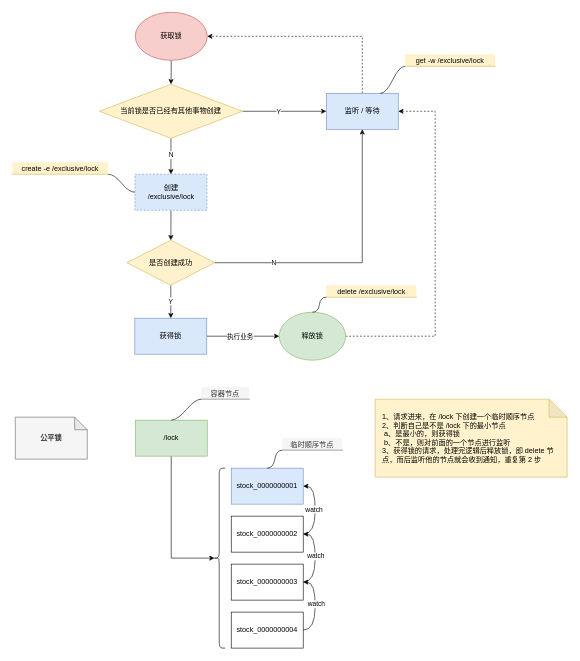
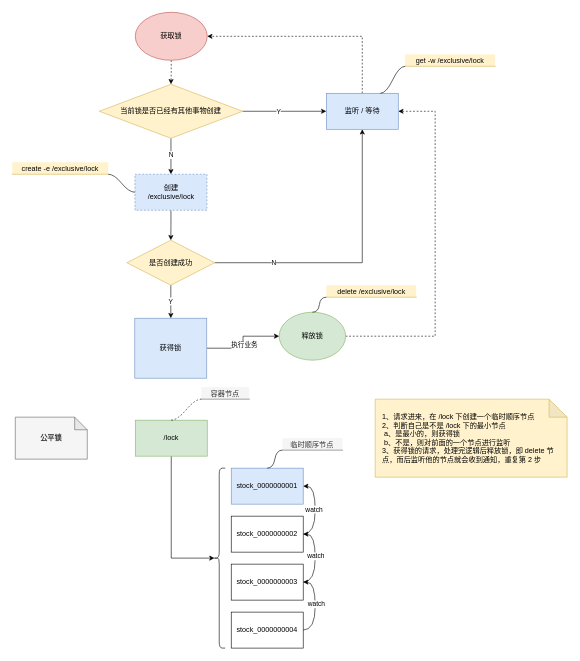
- <mxCell id="2" style="edgeStyle=orthogonalEdgeStyle;rounded=0;orthogonalLoop=1;jettySize=auto;html=1;exitX=0.5;exitY=1;exitDx=0;exitDy=0;" edge="1" parent="1" source="3" target="8"><mxGeometry relative="1" as="geometry" /></mxCell>
+ <mxCell id="2" style="edgeStyle=orthogonalEdgeStyle;rounded=0;orthogonalLoop=1;jettySize=auto;html=1;exitX=0.5;exitY=1;exitDx=0;exitDy=0;dashed=1;" edge="1" parent="1" source="3" target="8"><mxGeometry relative="1" as="geometry" /></mxCell>
- <mxCell id="20" value="获得锁" style="whiteSpace=wrap;html=1;fillColor=#dae8fc;strokeColor=#6c8ebf;" vertex="1" parent="1"><mxGeometry x="224.25" y="530" width="120" height="60" as="geometry" /></mxCell>
+ <mxCell id="20" value="获得锁" style="whiteSpace=wrap;html=1;fillColor=#dae8fc;strokeColor=#6c8ebf;" vertex="1" parent="1"><mxGeometry x="224.25" y="530" width="120" height="100" as="geometry" /></mxCell>
- <mxCell id="45" value="" style="edgeStyle=entityRelationEdgeStyle;startArrow=none;endArrow=none;segment=10;curved=1;rounded=0;fontColor=#000000;exitX=0.5;exitY=0;exitDx=0;exitDy=0;" edge="1" target="44" parent="1" source="30"><mxGeometry relative="1" as="geometry"><mxPoint x="255" y="695" as="sourcePoint" /></mxGeometry></mxCell>
+ <mxCell id="45" value="" style="edgeStyle=entityRelationEdgeStyle;startArrow=none;endArrow=none;segment=10;curved=1;rounded=0;fontColor=#000000;exitX=0.5;exitY=0;exitDx=0;exitDy=0;dashed=1;" edge="1" target="44" parent="1" source="30"><mxGeometry relative="1" as="geometry"><mxPoint x="255" y="695" as="sourcePoint" /></mxGeometry></mxCell>
